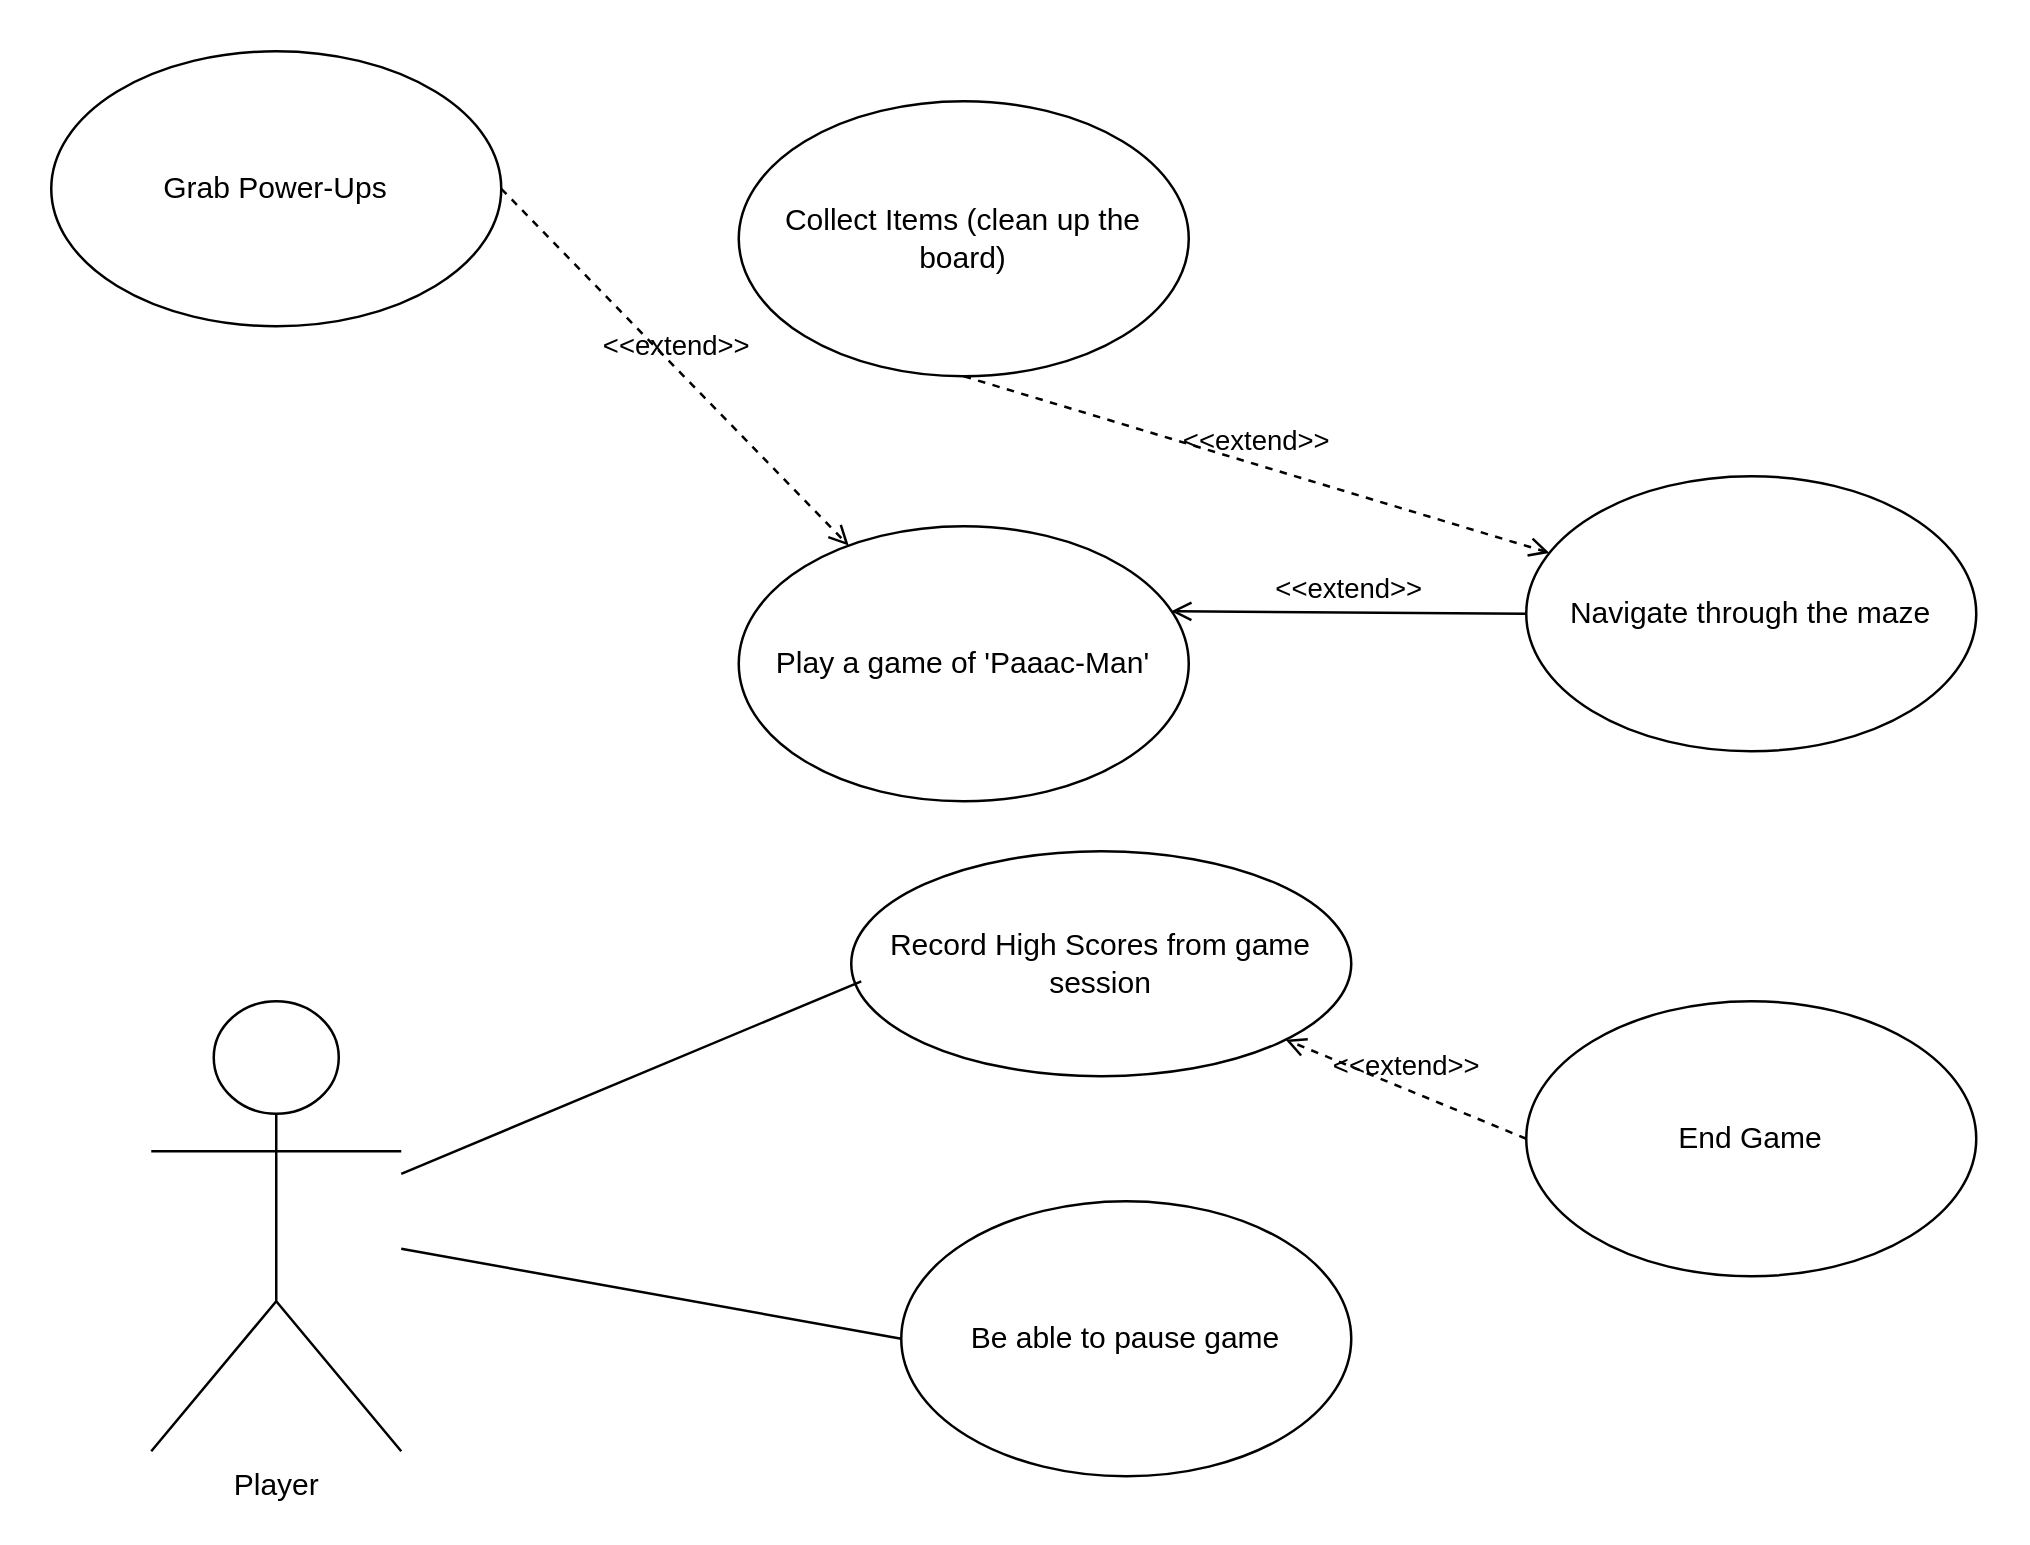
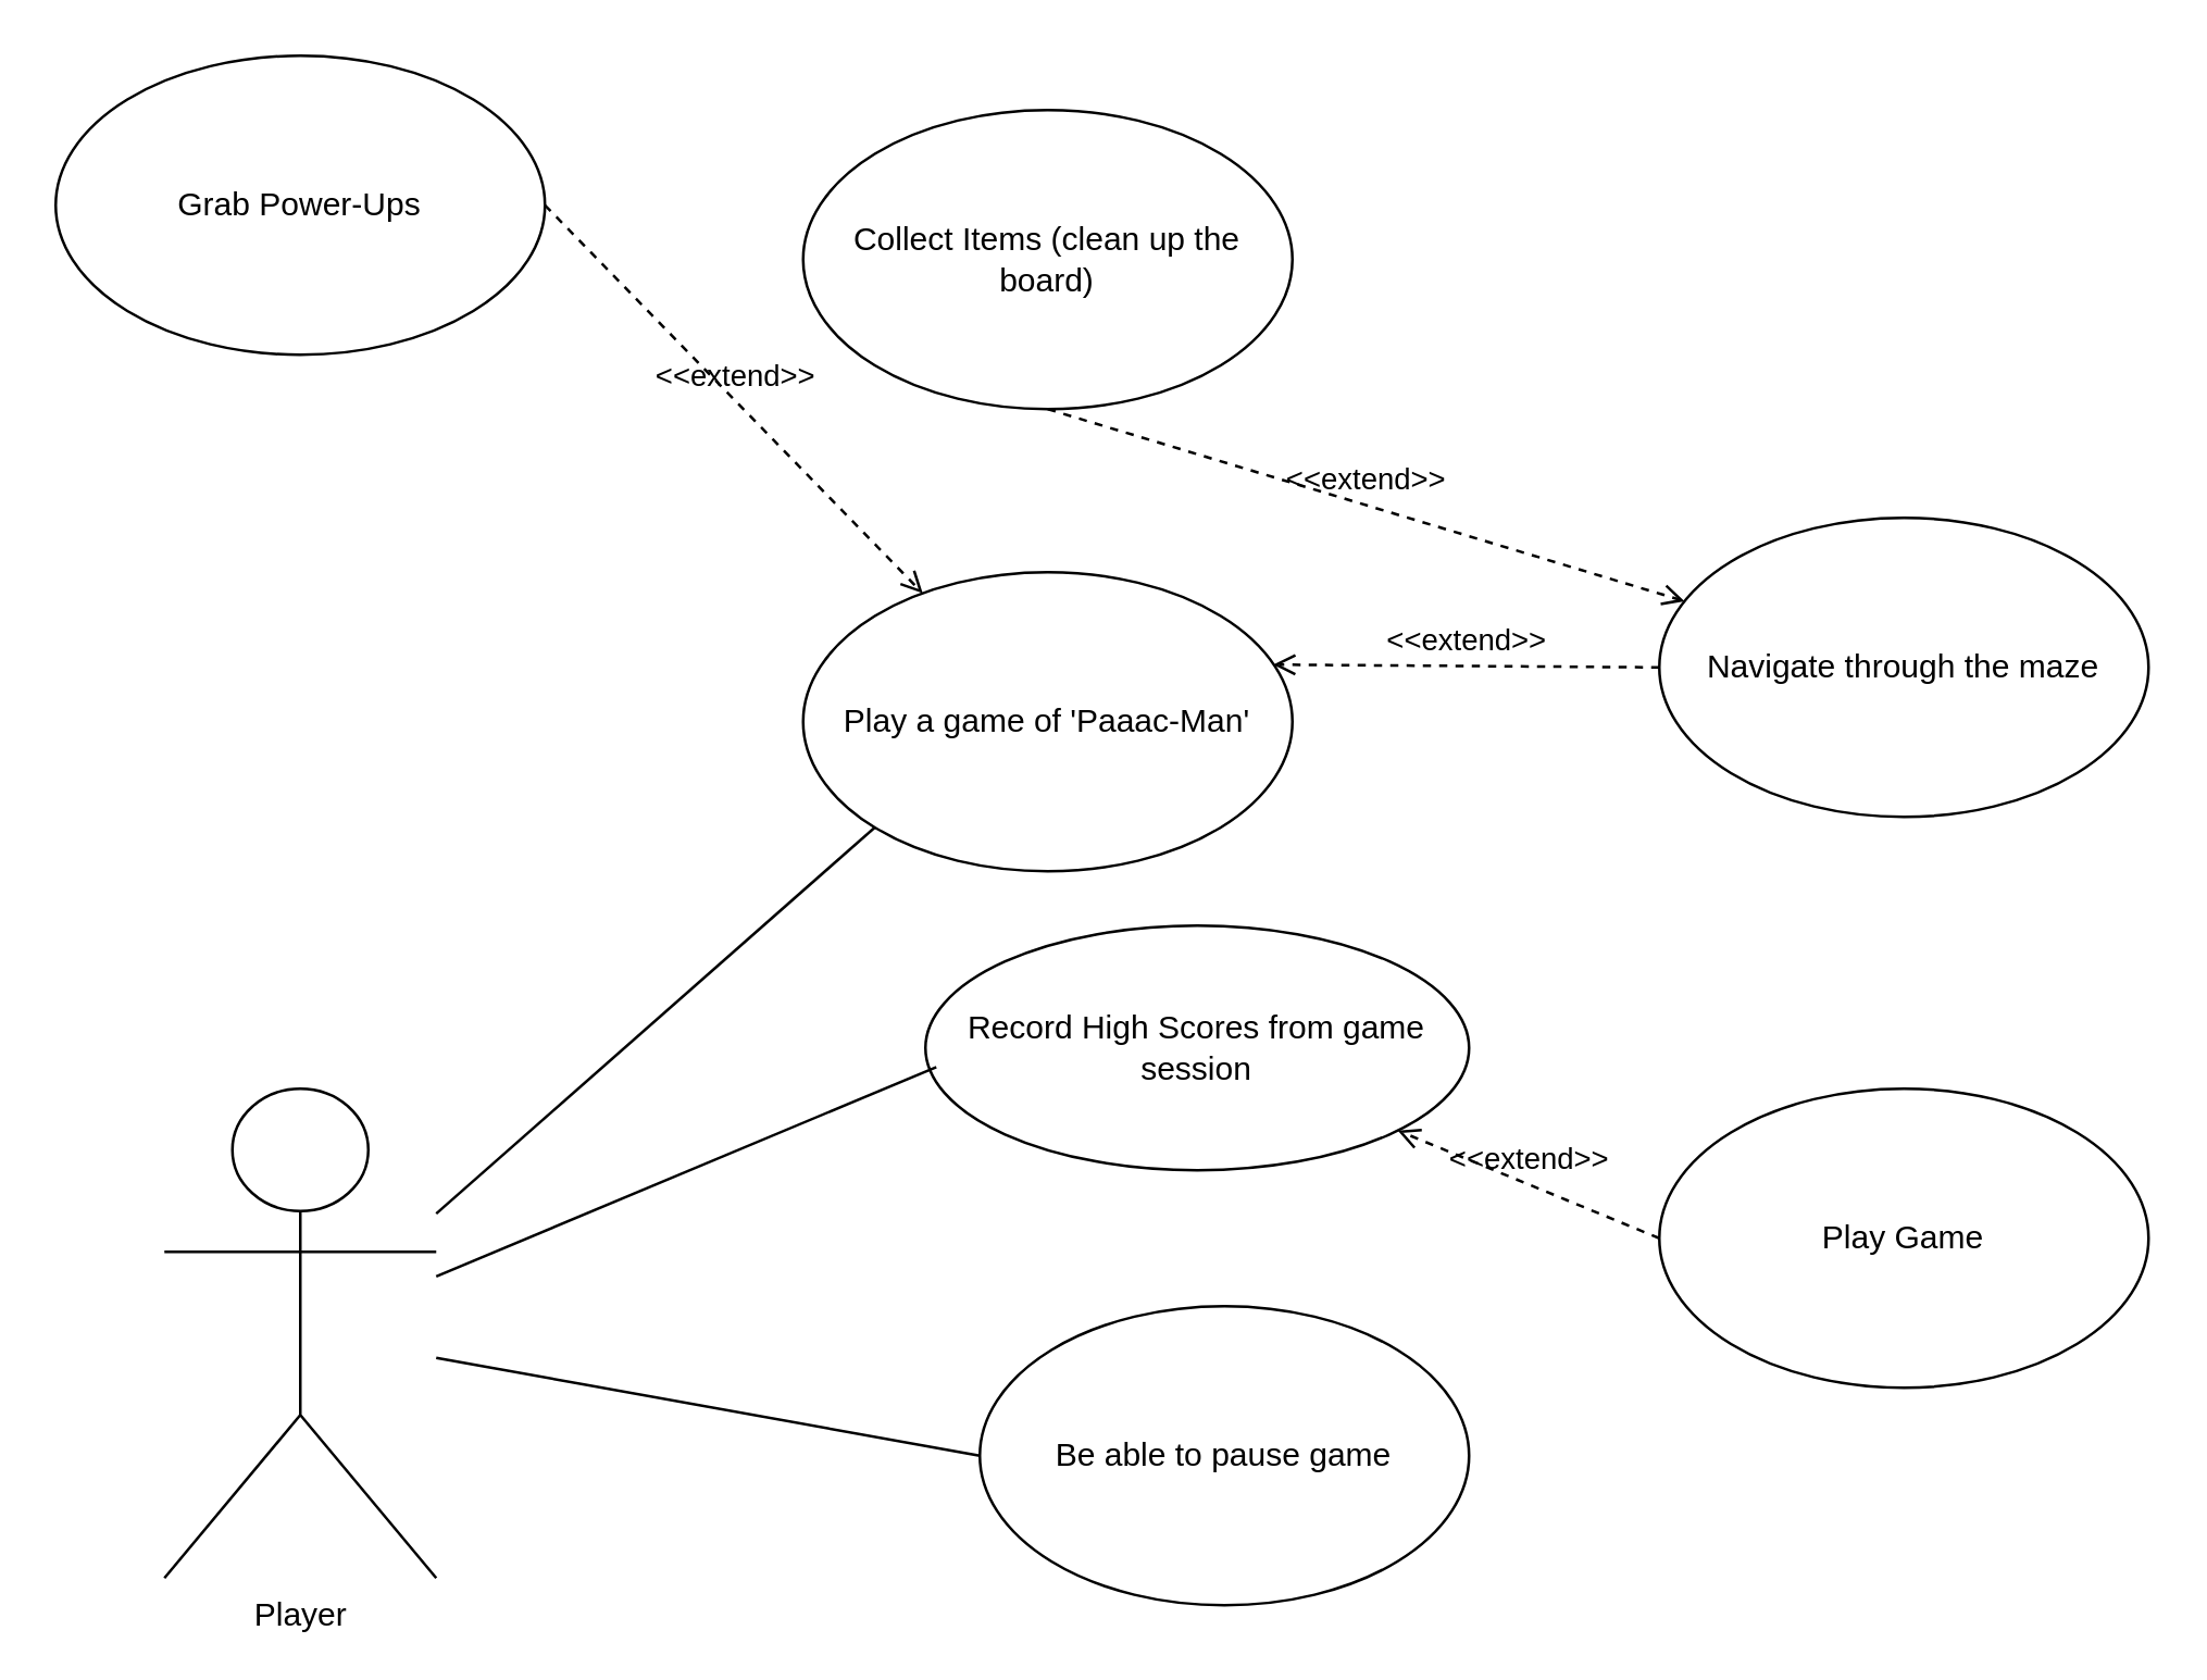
- <mxCell id="11" value="&amp;lt;&amp;lt;extend&amp;gt;&amp;gt;" style="html=1;verticalAlign=bottom;labelBackgroundColor=none;endArrow=open;endFill=0;dashed=0;rounded=0;exitX=0;exitY=0.5;exitDx=0;exitDy=0;entryX=0.961;entryY=0.309;entryDx=0;entryDy=0;entryPerimeter=0;" edge="1" parent="1" source="6" target="3"><mxGeometry width="160" relative="1" as="geometry"><mxPoint x="600" y="161" as="sourcePoint" /><mxPoint x="535" y="270" as="targetPoint" /><Array as="points" /></mxGeometry></mxCell>
+ <mxCell id="11" value="&amp;lt;&amp;lt;extend&amp;gt;&amp;gt;" style="html=1;verticalAlign=bottom;labelBackgroundColor=none;endArrow=open;endFill=0;dashed=1;rounded=0;exitX=0;exitY=0.5;exitDx=0;exitDy=0;entryX=0.961;entryY=0.309;entryDx=0;entryDy=0;entryPerimeter=0;" edge="1" parent="1" source="6" target="3"><mxGeometry width="160" relative="1" as="geometry"><mxPoint x="600" y="161" as="sourcePoint" /><mxPoint x="535" y="270" as="targetPoint" /><Array as="points" /></mxGeometry></mxCell>
+ <mxCell id="12" value="" style="endArrow=none;html=1;rounded=0;entryX=0;entryY=1;entryDx=0;entryDy=0;" edge="1" parent="1" source="2" target="3"><mxGeometry width="50" height="50" relative="1" as="geometry"><mxPoint x="270" y="320" as="sourcePoint" /><mxPoint x="320" y="270" as="targetPoint" /></mxGeometry></mxCell>
- <mxCell id="15" value="End Game" style="ellipse;whiteSpace=wrap;html=1;" vertex="1" parent="1"><mxGeometry x="610" y="400" width="180" height="110" as="geometry" /></mxCell>
+ <mxCell id="15" value="Play Game" style="ellipse;whiteSpace=wrap;html=1;" vertex="1" parent="1"><mxGeometry x="610" y="400" width="180" height="110" as="geometry" /></mxCell>
